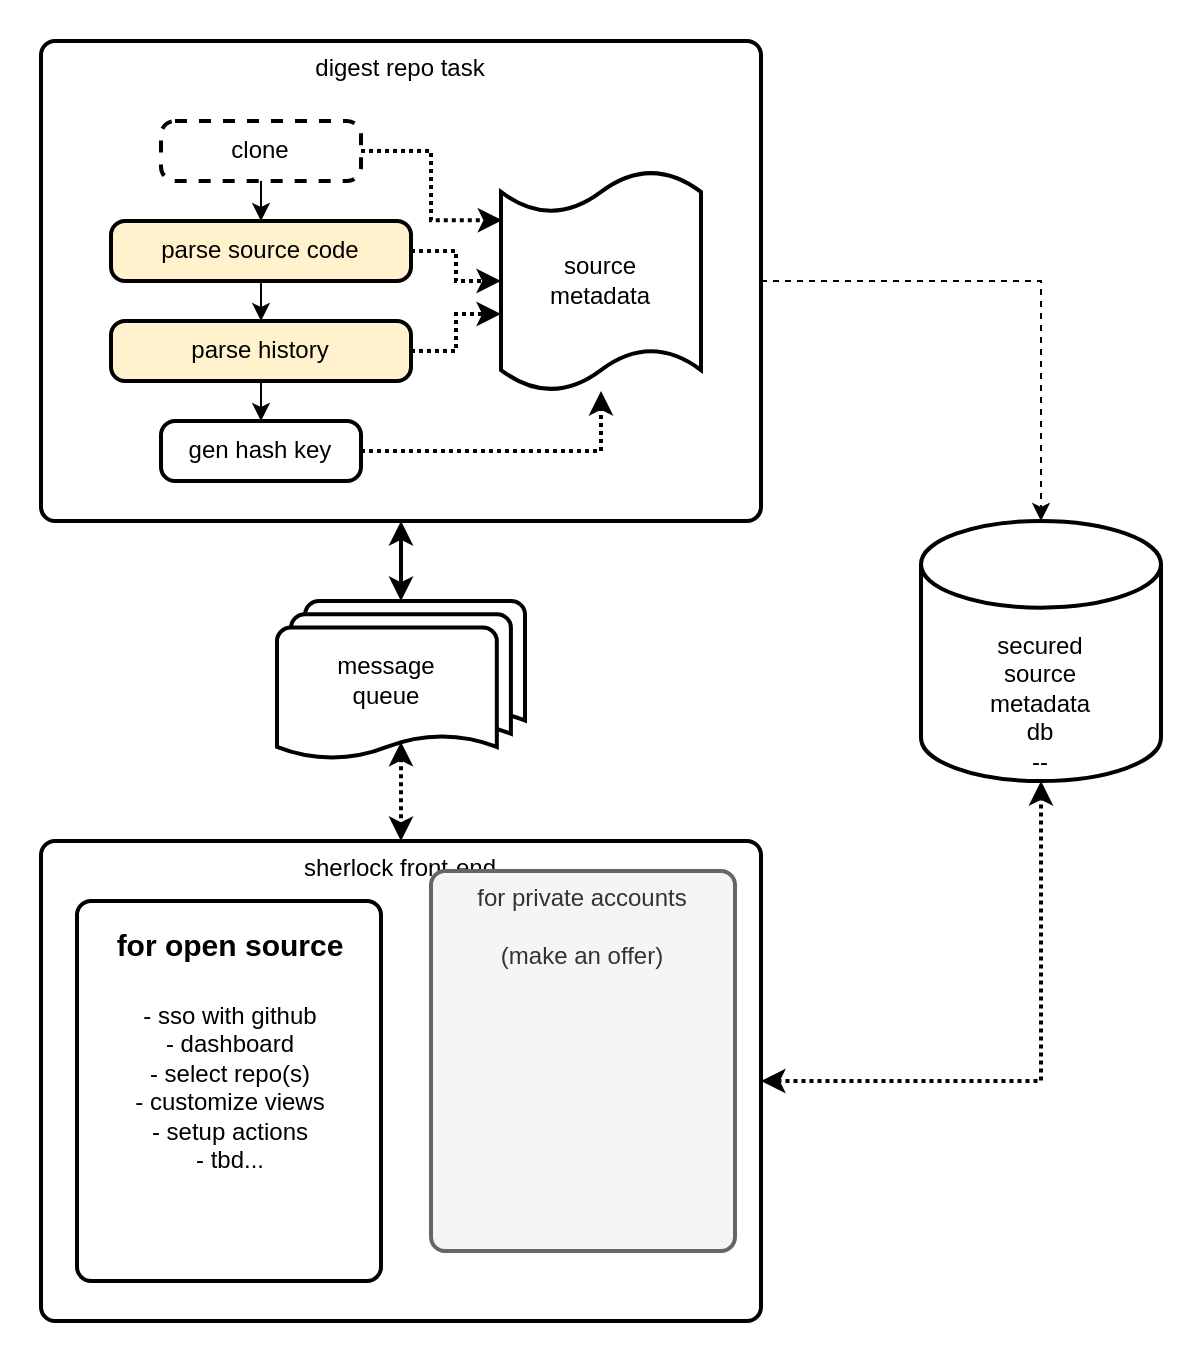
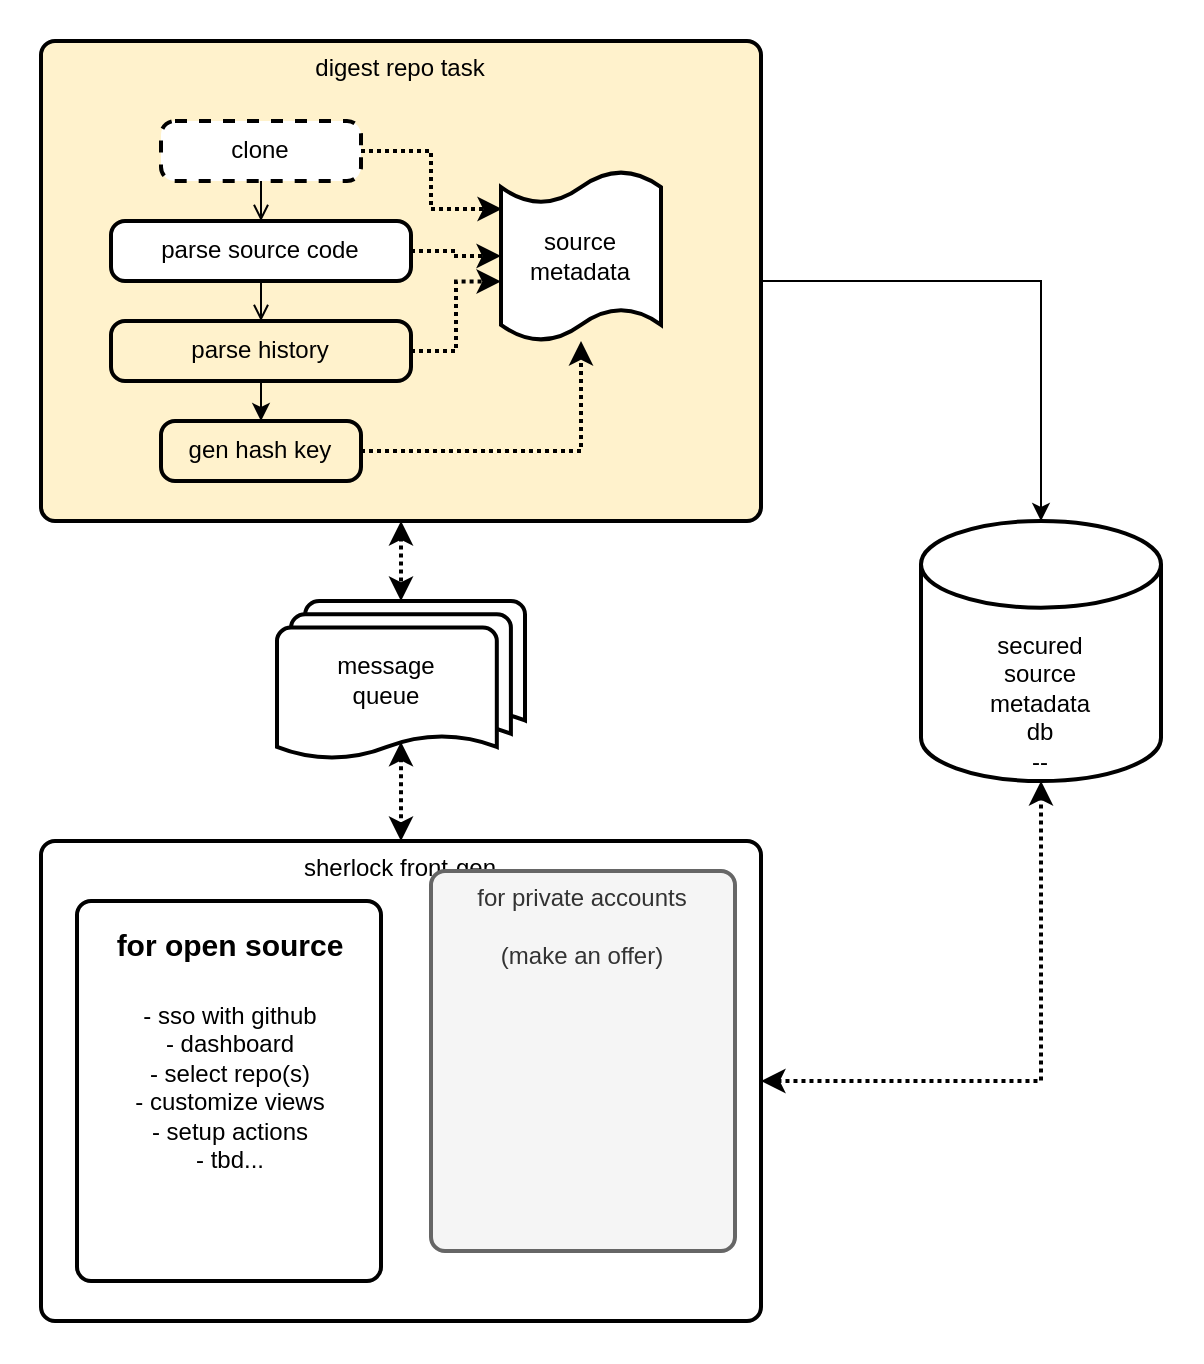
- <mxCell id="7" value="digest repo task" style="rounded=1;whiteSpace=wrap;html=1;absoluteArcSize=1;arcSize=14;strokeWidth=2;verticalAlign=top;" vertex="1" parent="6"><mxGeometry width="360" height="240" as="geometry" /></mxCell>
+ <mxCell id="7" value="digest repo task" style="rounded=1;whiteSpace=wrap;html=1;absoluteArcSize=1;arcSize=14;strokeWidth=2;verticalAlign=top;fillColor=#fff2cc;" vertex="1" parent="6"><mxGeometry width="360" height="240" as="geometry" /></mxCell>
- <mxCell id="10" style="edgeStyle=orthogonalEdgeStyle;rounded=0;orthogonalLoop=1;jettySize=auto;html=1;exitX=0.5;exitY=1;exitDx=0;exitDy=0;entryX=0.5;entryY=0;entryDx=0;entryDy=0;" edge="1" parent="6" source="8" target="9"><mxGeometry x="35" y="40" as="geometry" /></mxCell>
+ <mxCell id="10" style="edgeStyle=orthogonalEdgeStyle;rounded=0;orthogonalLoop=1;jettySize=auto;html=1;exitX=0.5;exitY=1;exitDx=0;exitDy=0;entryX=0.5;entryY=0;entryDx=0;entryDy=0;endArrow=open;" edge="1" parent="6" source="8" target="9"><mxGeometry x="35" y="40" as="geometry" /></mxCell>
- <mxCell id="9" value="parse source code" style="rounded=1;whiteSpace=wrap;html=1;absoluteArcSize=1;arcSize=14;strokeWidth=2;verticalAlign=middle;fillColor=#fff2cc;" vertex="1" parent="6"><mxGeometry x="35" y="90" width="150" height="30" as="geometry" /></mxCell>
+ <mxCell id="9" value="parse source code" style="rounded=1;whiteSpace=wrap;html=1;absoluteArcSize=1;arcSize=14;strokeWidth=2;verticalAlign=middle;" vertex="1" parent="6"><mxGeometry x="35" y="90" width="150" height="30" as="geometry" /></mxCell>
- <mxCell id="15" value="source&lt;br&gt;metadata" style="shape=tape;whiteSpace=wrap;html=1;strokeWidth=2;size=0.19;verticalAlign=middle;" vertex="1" parent="6"><mxGeometry x="230" y="65" width="100" height="110" as="geometry" /></mxCell>
+ <mxCell id="15" value="source&lt;br&gt;metadata" style="shape=tape;whiteSpace=wrap;html=1;strokeWidth=2;size=0.19;verticalAlign=middle;" vertex="1" parent="6"><mxGeometry x="230" y="65" width="80" height="85" as="geometry" /></mxCell>
- <mxCell id="2" style="edgeStyle=orthogonalEdgeStyle;rounded=0;orthogonalLoop=1;jettySize=auto;html=1;exitX=1;exitY=0.5;exitDx=0;exitDy=0;entryX=0.5;entryY=0;entryDx=0;entryDy=0;entryPerimeter=0;dashed=1;" edge="1" parent="1" source="7" target="3"><mxGeometry relative="1" as="geometry"><mxPoint x="80" y="300" as="targetPoint" /></mxGeometry></mxCell>
+ <mxCell id="2" style="edgeStyle=orthogonalEdgeStyle;rounded=0;orthogonalLoop=1;jettySize=auto;html=1;exitX=1;exitY=0.5;exitDx=0;exitDy=0;entryX=0.5;entryY=0;entryDx=0;entryDy=0;entryPerimeter=0;" edge="1" parent="1" source="7" target="3"><mxGeometry relative="1" as="geometry"><mxPoint x="80" y="300" as="targetPoint" /></mxGeometry></mxCell>
- <mxCell id="12" style="edgeStyle=orthogonalEdgeStyle;rounded=0;orthogonalLoop=1;jettySize=auto;html=1;exitX=0.5;exitY=1;exitDx=0;exitDy=0;entryX=0.5;entryY=0;entryDx=0;entryDy=0;" edge="1" parent="6" source="9" target="11"><mxGeometry x="35" y="40" as="geometry" /></mxCell>
+ <mxCell id="12" style="edgeStyle=orthogonalEdgeStyle;rounded=0;orthogonalLoop=1;jettySize=auto;html=1;exitX=0.5;exitY=1;exitDx=0;exitDy=0;entryX=0.5;entryY=0;entryDx=0;entryDy=0;endArrow=open;" edge="1" parent="6" source="9" target="11"><mxGeometry x="35" y="40" as="geometry" /></mxCell>
- <mxCell id="14" value="gen hash key" style="rounded=1;whiteSpace=wrap;html=1;absoluteArcSize=1;arcSize=14;strokeWidth=2;verticalAlign=middle;" vertex="1" parent="6"><mxGeometry x="60" y="190" width="100" height="30" as="geometry" /></mxCell>
+ <mxCell id="14" value="gen hash key" style="rounded=1;whiteSpace=wrap;html=1;absoluteArcSize=1;arcSize=14;strokeWidth=2;verticalAlign=middle;fillColor=#fff2cc;" vertex="1" parent="6"><mxGeometry x="60" y="190" width="100" height="30" as="geometry" /></mxCell>
- <mxCell id="22" style="edgeStyle=orthogonalEdgeStyle;rounded=0;orthogonalLoop=1;jettySize=auto;html=1;exitX=0.5;exitY=1;exitDx=0;exitDy=0;entryX=0.5;entryY=0;entryDx=0;entryDy=0;entryPerimeter=0;dashed=0;dashPattern=1 1;strokeWidth=2;startArrow=classic;startFill=1;" edge="1" parent="1" source="7" target="21"><mxGeometry relative="1" as="geometry" /></mxCell>
+ <mxCell id="22" style="edgeStyle=orthogonalEdgeStyle;rounded=0;orthogonalLoop=1;jettySize=auto;html=1;exitX=0.5;exitY=1;exitDx=0;exitDy=0;entryX=0.5;entryY=0;entryDx=0;entryDy=0;entryPerimeter=0;dashed=1;dashPattern=1 1;strokeWidth=2;startArrow=classic;startFill=1;" edge="1" parent="1" source="7" target="21"><mxGeometry relative="1" as="geometry" /></mxCell>
- <mxCell id="5" value="sherlock front-end" style="rounded=1;whiteSpace=wrap;html=1;absoluteArcSize=1;arcSize=14;strokeWidth=2;verticalAlign=top;" vertex="1" parent="1"><mxGeometry x="20" y="420" width="360" height="240" as="geometry" /></mxCell>
+ <mxCell id="5" value="sherlock front-gen" style="rounded=1;whiteSpace=wrap;html=1;absoluteArcSize=1;arcSize=14;strokeWidth=2;verticalAlign=top;" vertex="1" parent="1"><mxGeometry x="20" y="420" width="360" height="240" as="geometry" /></mxCell>
